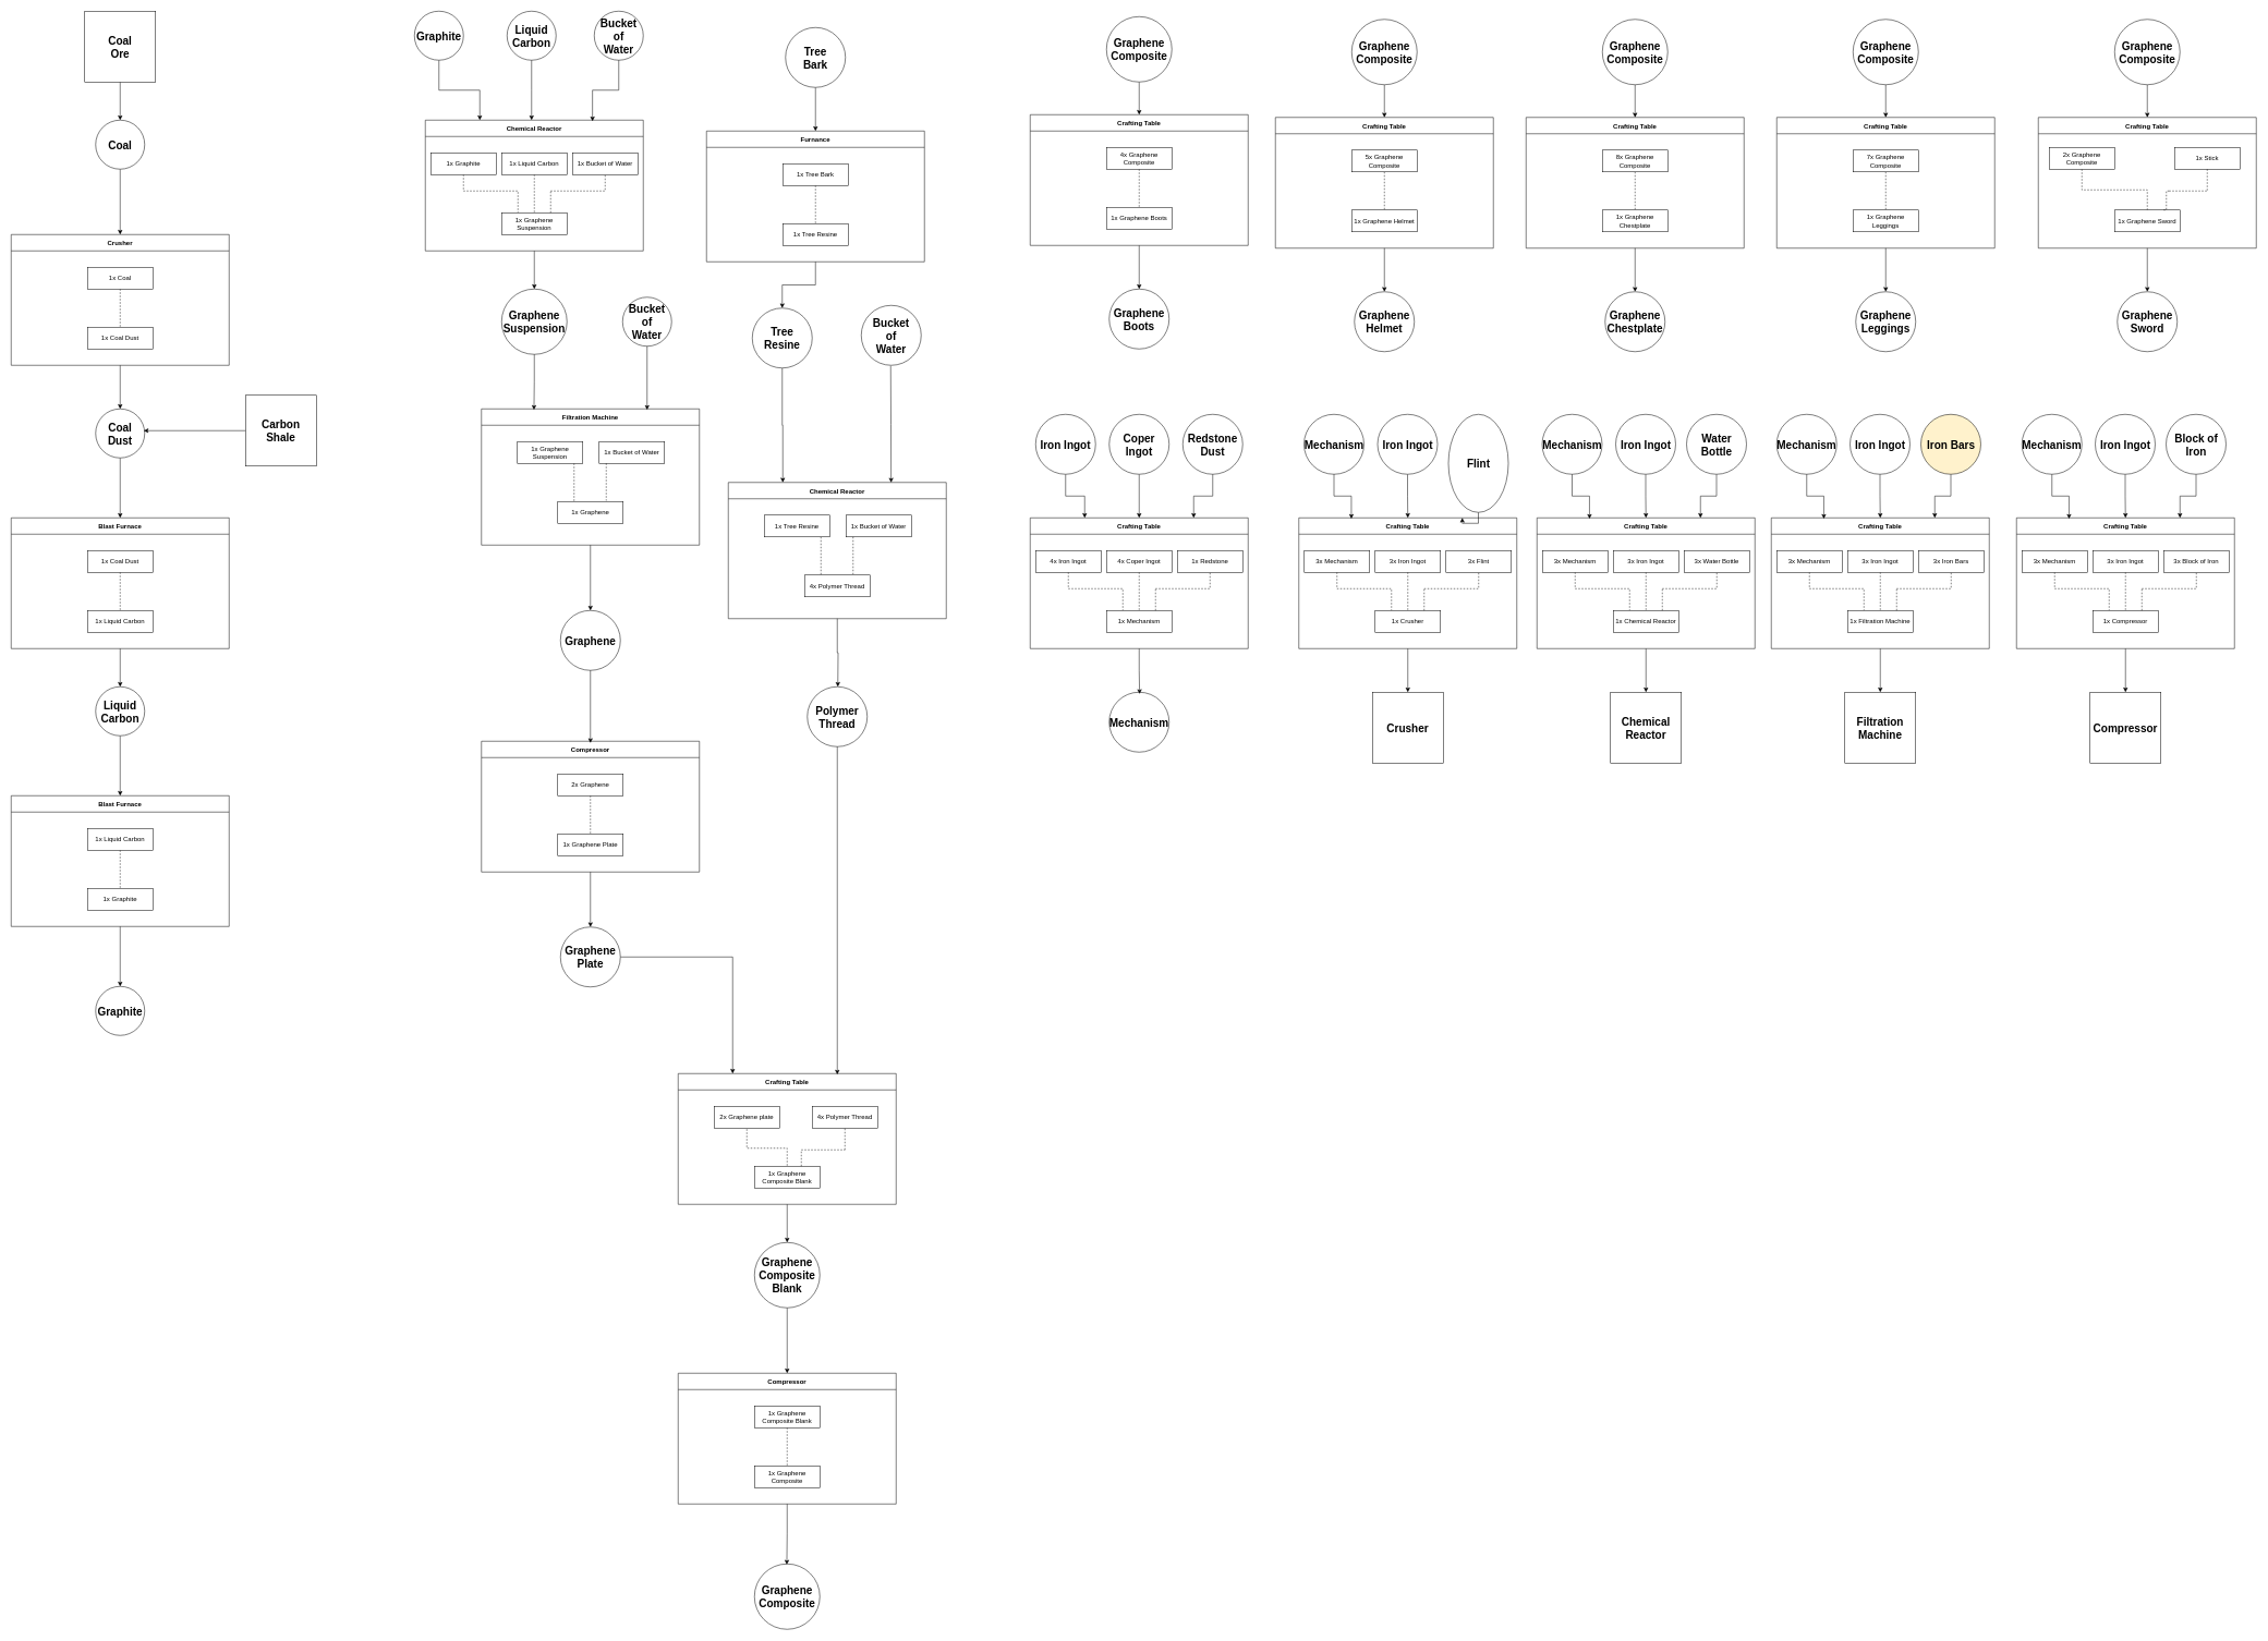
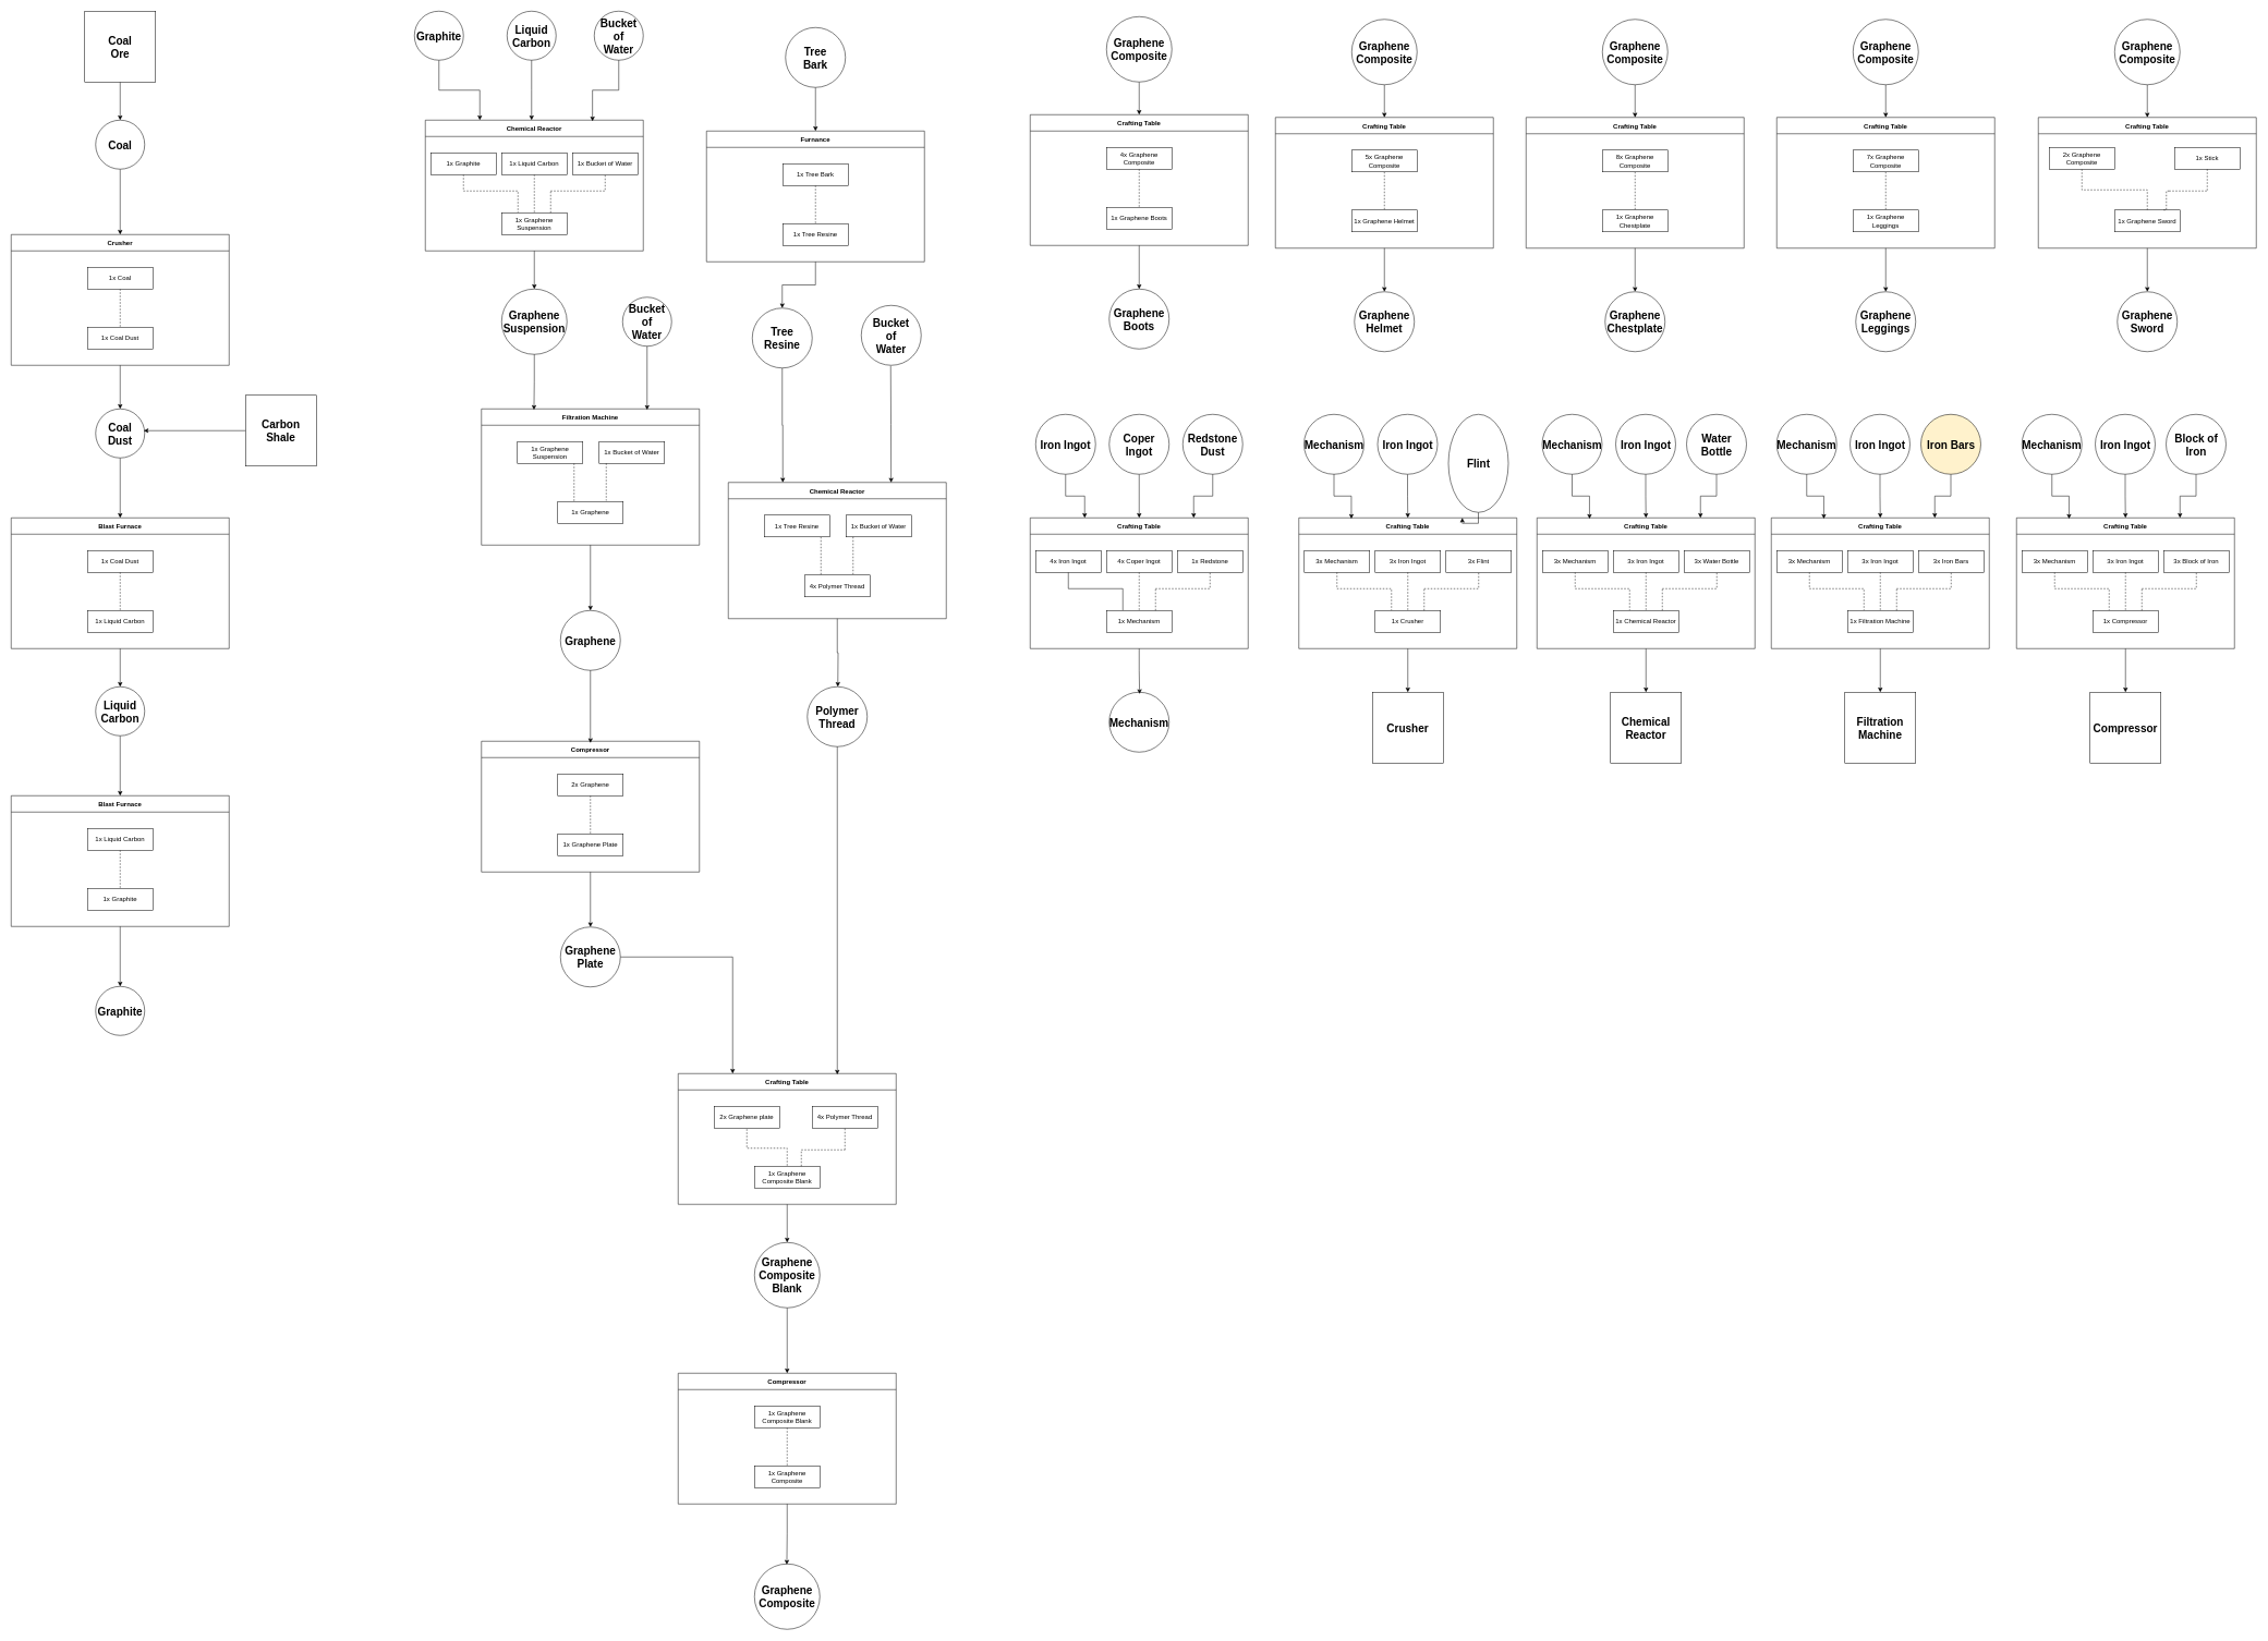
- <mxCell id="148" value="" style="edgeStyle=elbowEdgeStyle;elbow=vertical;sourcePerimeterSpacing=0;targetPerimeterSpacing=0;startArrow=none;endArrow=none;rounded=0;curved=0;strokeColor=default;dashed=1;entryX=0.25;entryY=0;entryDx=0;entryDy=0;" edge="1" parent="147" source="149" target="151"><mxGeometry relative="1" as="geometry"><Array as="points"><mxPoint x="70" y="130" /></Array></mxGeometry></mxCell>
+ <mxCell id="148" value="" style="edgeStyle=elbowEdgeStyle;elbow=vertical;sourcePerimeterSpacing=0;targetPerimeterSpacing=0;startArrow=none;endArrow=none;rounded=0;curved=0;strokeColor=default;dashed=0;entryX=0.25;entryY=0;entryDx=0;entryDy=0;" edge="1" parent="147" source="149" target="151"><mxGeometry relative="1" as="geometry"><Array as="points"><mxPoint x="70" y="130" /></Array></mxGeometry></mxCell>
